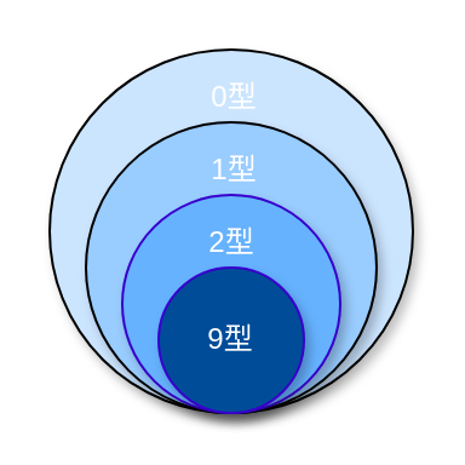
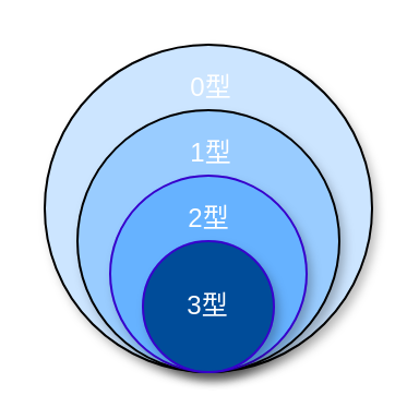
- <mxCell id="5" value="9型" style="ellipse;whiteSpace=wrap;html=1;aspect=fixed;strokeColor=#3700CC;fontColor=#ffffff;fillColor=#004C99;shadow=1;sketch=0;" parent="1" vertex="1"><mxGeometry x="65" y="110" width="60" height="60" as="geometry" /></mxCell>
+ <mxCell id="5" value="3型" style="ellipse;whiteSpace=wrap;html=1;aspect=fixed;strokeColor=#3700CC;fontColor=#ffffff;fillColor=#004C99;shadow=1;sketch=0;" parent="1" vertex="1"><mxGeometry x="65" y="110" width="60" height="60" as="geometry" /></mxCell>
